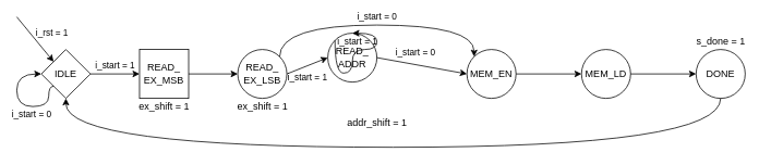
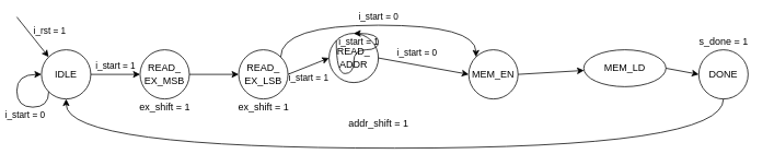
- <mxCell id="3" value="IDLE" style="rhombus;whiteSpace=wrap;html=1;labelBackgroundColor=none;fillColor=none;" parent="1" vertex="1"><mxGeometry x="50" y="60" width="60" height="60" as="geometry" /></mxCell>
+ <mxCell id="3" value="IDLE" style="ellipse;whiteSpace=wrap;html=1;labelBackgroundColor=none;fillColor=none;" parent="1" vertex="1"><mxGeometry x="50" y="60" width="60" height="60" as="geometry" /></mxCell>
- <mxCell id="5" value="READ_&lt;br&gt;EX_MSB" style="whiteSpace=wrap;html=1;labelBackgroundColor=none;fillColor=none;rounded=0;" parent="1" vertex="1"><mxGeometry x="170" y="60" width="60" height="60" as="geometry" /></mxCell>
+ <mxCell id="5" value="READ_&lt;br&gt;EX_MSB" style="ellipse;whiteSpace=wrap;html=1;labelBackgroundColor=none;fillColor=none;" parent="1" vertex="1"><mxGeometry x="170" y="60" width="60" height="60" as="geometry" /></mxCell>
- <mxCell id="15" value="MEM_LD" style="ellipse;whiteSpace=wrap;html=1;labelBackgroundColor=none;fillColor=none;" parent="1" vertex="1"><mxGeometry x="710" y="60" width="60" height="60" as="geometry" /></mxCell>
+ <mxCell id="15" value="MEM_LD" style="ellipse;whiteSpace=wrap;html=1;labelBackgroundColor=none;fillColor=none;" parent="1" vertex="1"><mxGeometry x="710" y="60" width="100" height="45" as="geometry" /></mxCell>
